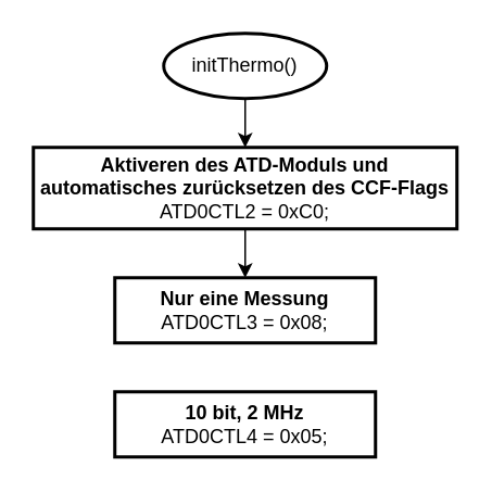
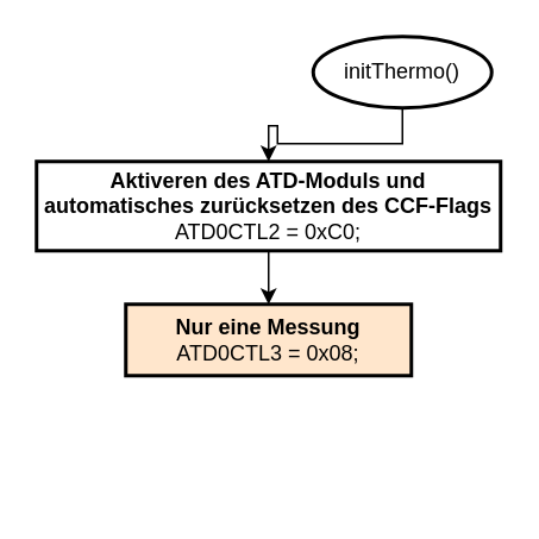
- <mxCell id="3" value="initThermo()" style="ellipse;whiteSpace=wrap;html=1;strokeWidth=2;" vertex="1" parent="1"><mxGeometry x="100" y="20" width="100" height="40" as="geometry" /></mxCell>
+ <mxCell id="3" value="initThermo()" style="ellipse;whiteSpace=wrap;html=1;strokeWidth=2;" vertex="1" parent="1"><mxGeometry x="175" y="20" width="100" height="40" as="geometry" /></mxCell>
- <mxCell id="6" value="&lt;b&gt;Nur eine Messung&lt;/b&gt;&lt;br&gt;&lt;div&gt;ATD0CTL3 = 0x08;&lt;/div&gt;" style="whiteSpace=wrap;html=1;rounded=0;strokeWidth=2;" vertex="1" parent="1"><mxGeometry x="70" y="170" width="160" height="40" as="geometry" /></mxCell>
+ <mxCell id="6" value="&lt;b&gt;Nur eine Messung&lt;/b&gt;&lt;br&gt;&lt;div&gt;ATD0CTL3 = 0x08;&lt;/div&gt;" style="whiteSpace=wrap;html=1;rounded=0;strokeWidth=2;fillColor=#ffe6cc;" vertex="1" parent="1"><mxGeometry x="70" y="170" width="160" height="40" as="geometry" /></mxCell>
- <mxCell id="7" value="&lt;b&gt;10 bit, 2 MHz&lt;/b&gt;&lt;br&gt;&lt;div&gt;ATD0CTL4 = 0x05;&lt;/div&gt;" style="whiteSpace=wrap;html=1;rounded=0;strokeWidth=2;" vertex="1" parent="1"><mxGeometry x="70" y="240" width="160" height="40" as="geometry" /></mxCell>
